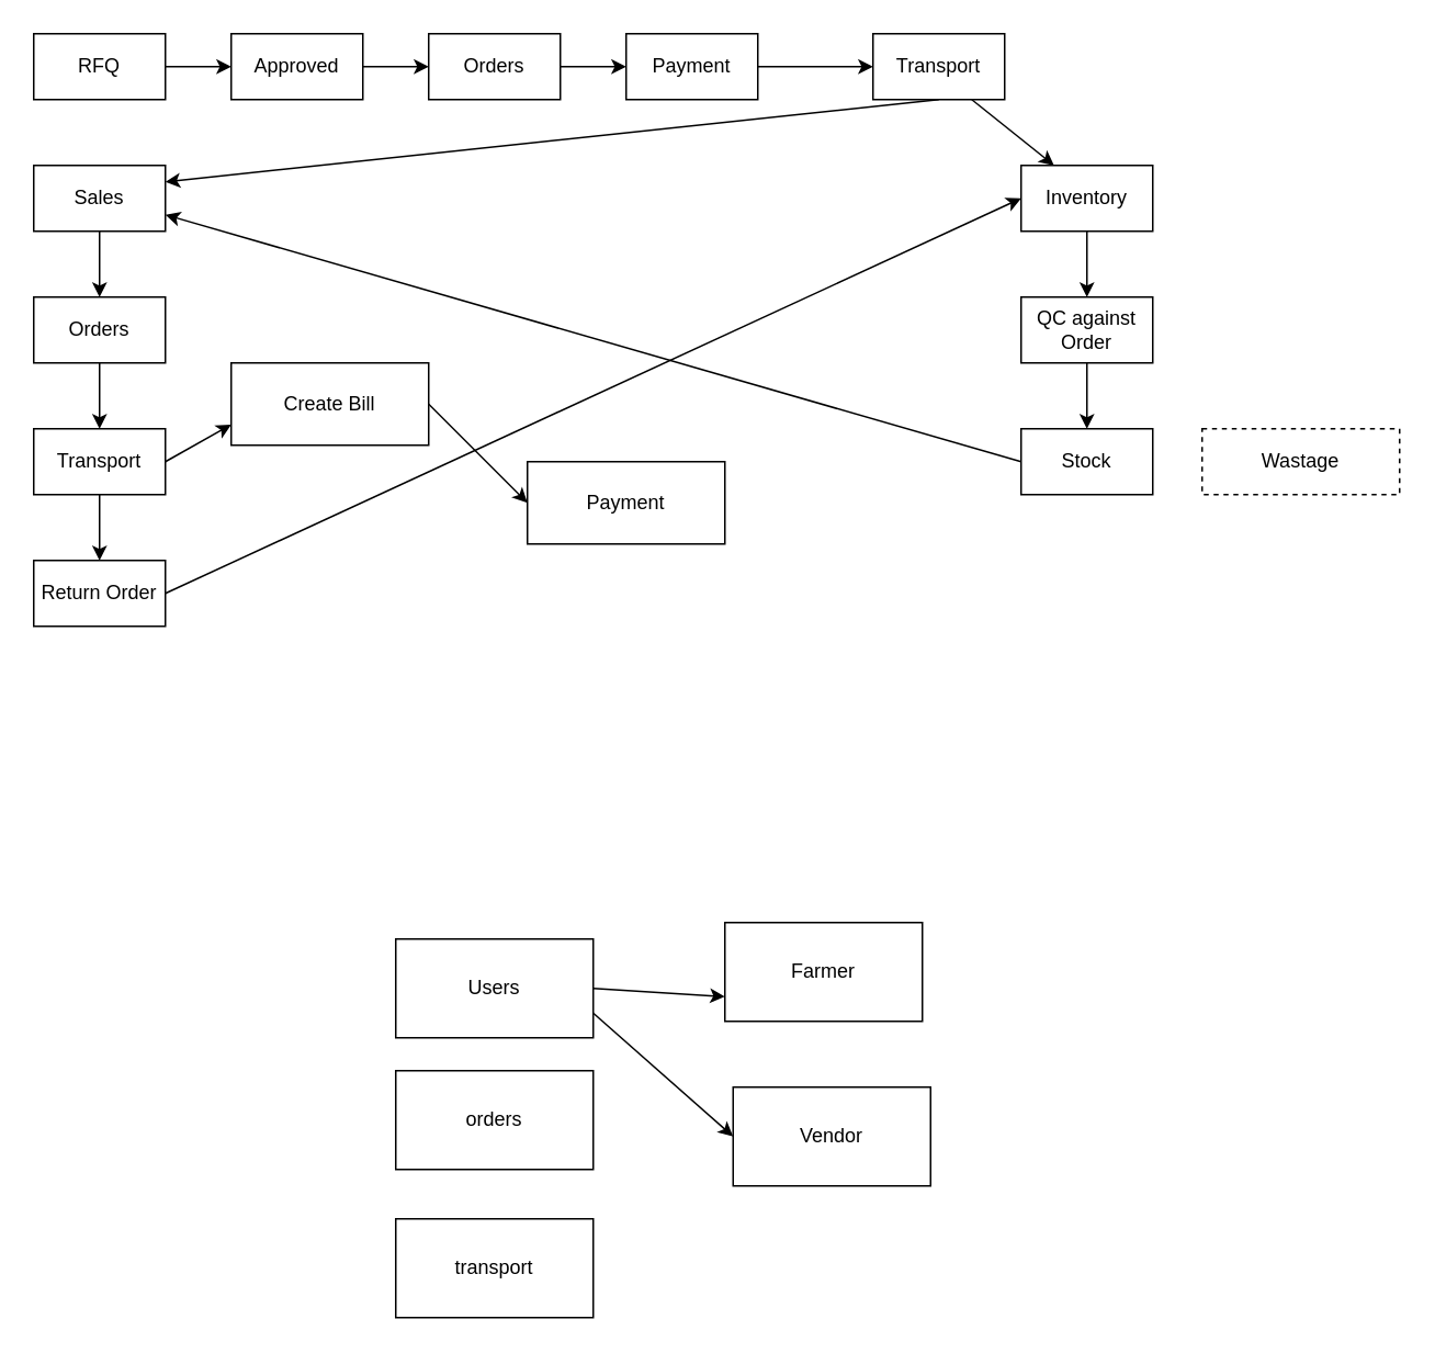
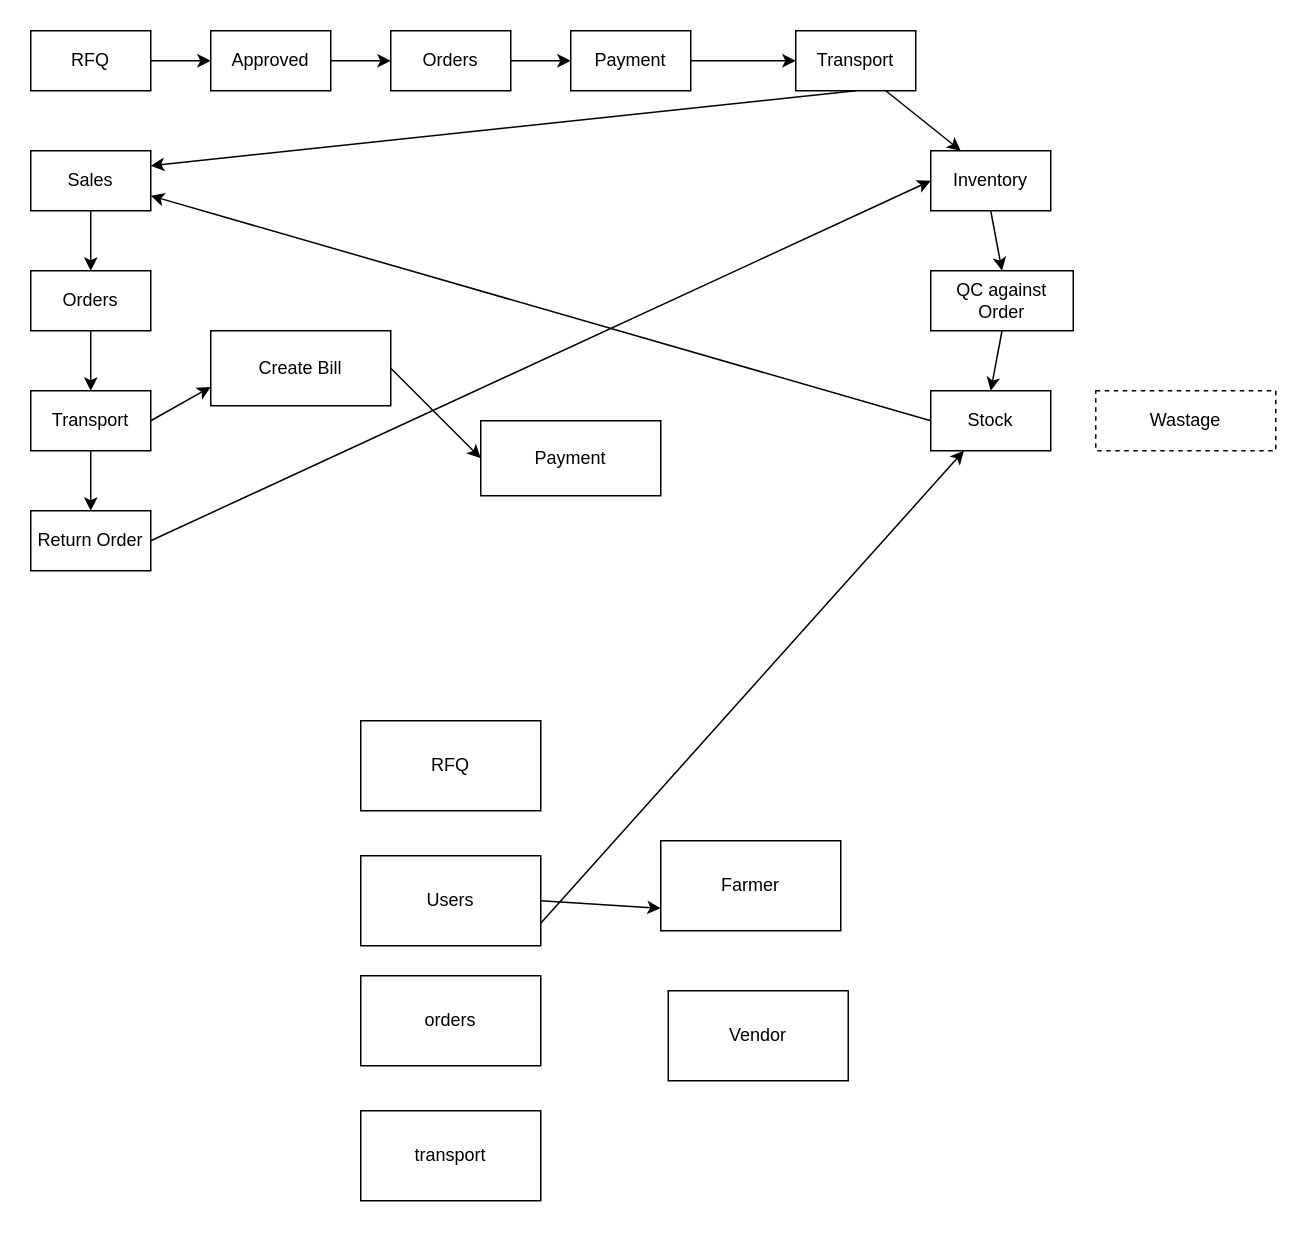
- <mxCell id="25" value="QC against Order" style="rounded=0;whiteSpace=wrap;html=1;" vertex="1" parent="1"><mxGeometry x="620" y="180" width="80" height="40" as="geometry" /></mxCell>
+ <mxCell id="25" value="QC against Order" style="rounded=0;whiteSpace=wrap;html=1;" vertex="1" parent="1"><mxGeometry x="620" y="180" width="95" height="40" as="geometry" /></mxCell>
+ <mxCell id="32" value="RFQ" style="rounded=0;whiteSpace=wrap;html=1;" vertex="1" parent="1"><mxGeometry x="240" y="480" width="120" height="60" as="geometry" /></mxCell>
- <mxCell id="34" style="edgeStyle=none;html=1;exitX=1;exitY=0.75;exitDx=0;exitDy=0;entryX=0;entryY=0.5;entryDx=0;entryDy=0;" edge="1" parent="1" source="35" target="39"><mxGeometry relative="1" as="geometry" /></mxCell>
+ <mxCell id="34" style="edgeStyle=none;html=1;exitX=1;exitY=0.75;exitDx=0;exitDy=0;" edge="1" parent="1" source="35" target="27"><mxGeometry relative="1" as="geometry" /></mxCell>
